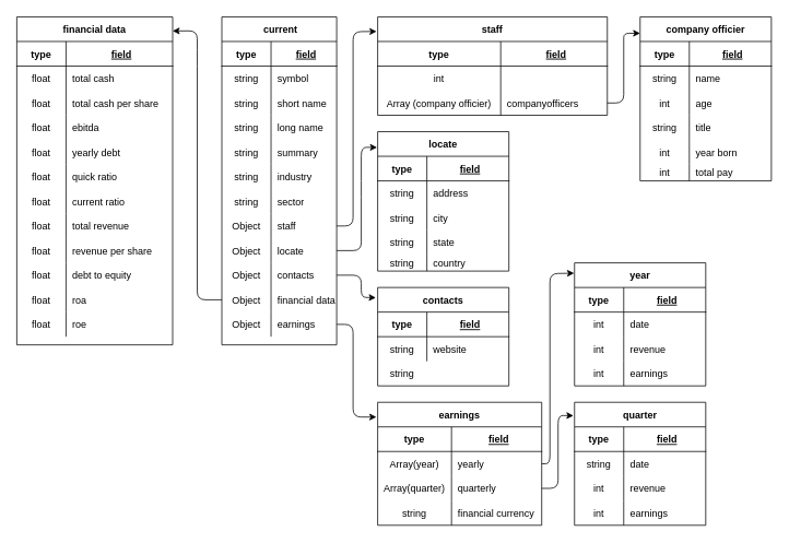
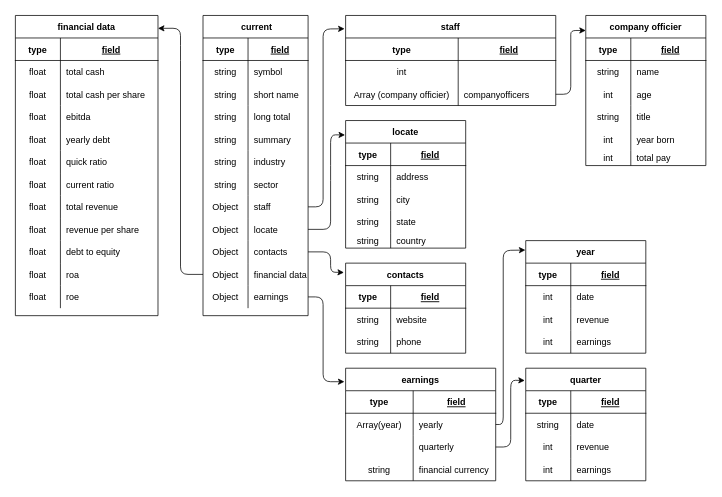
- <mxCell id="14" value="long name" style="shape=partialRectangle;connectable=0;fillColor=none;top=0;left=0;bottom=0;right=0;align=left;spacingLeft=6;overflow=hidden;" vertex="1" parent="12"><mxGeometry x="60" width="80" height="30" as="geometry" /></mxCell>
+ <mxCell id="14" value="long total" style="shape=partialRectangle;connectable=0;fillColor=none;top=0;left=0;bottom=0;right=0;align=left;spacingLeft=6;overflow=hidden;" vertex="1" parent="12"><mxGeometry x="60" width="80" height="30" as="geometry" /></mxCell>
+ <mxCell id="73" value="phone" style="shape=partialRectangle;connectable=0;fillColor=none;top=0;left=0;bottom=0;right=0;align=left;spacingLeft=6;overflow=hidden;" vertex="1" parent="71"><mxGeometry x="60" width="100" height="30" as="geometry" /></mxCell>
- <mxCell id="119" value="Array(quarter)" style="shape=partialRectangle;connectable=0;fillColor=none;top=0;left=0;bottom=0;right=0;editable=1;overflow=hidden;align=center;" vertex="1" parent="118"><mxGeometry width="90" height="30" as="geometry" /></mxCell>
